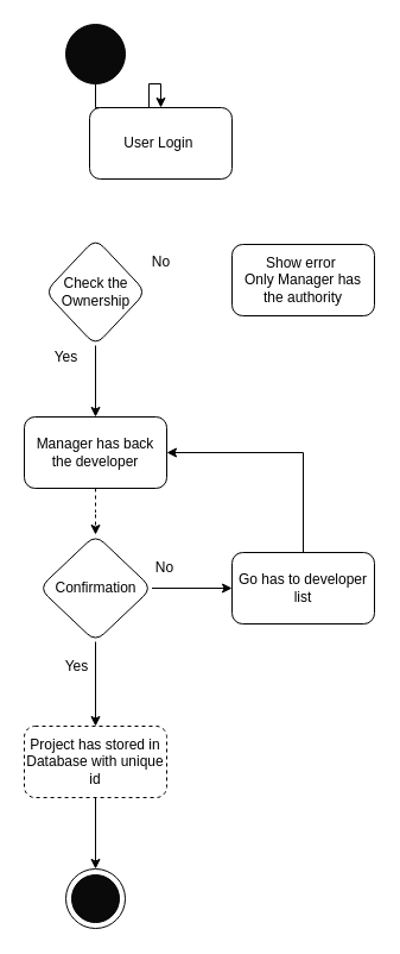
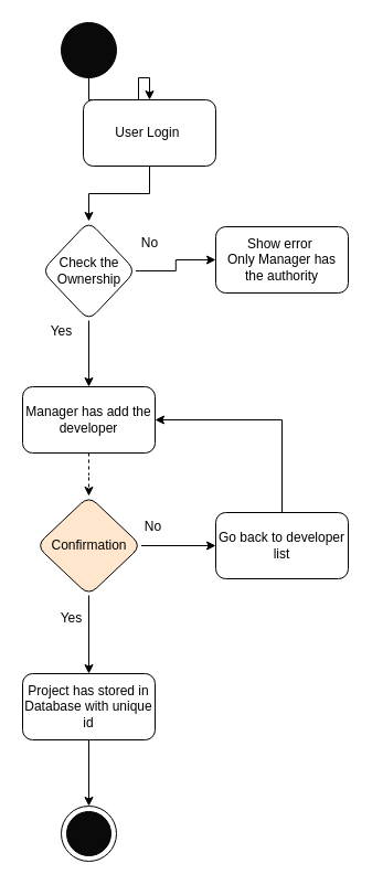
+ <mxCell id="4" value="" style="edgeStyle=orthogonalEdgeStyle;rounded=0;orthogonalLoop=1;jettySize=auto;html=1;" edge="1" parent="1" source="5" target="10"><mxGeometry relative="1" as="geometry" /></mxCell>
+ <mxCell id="8" value="" style="edgeStyle=orthogonalEdgeStyle;rounded=0;orthogonalLoop=1;jettySize=auto;html=1;" edge="1" parent="1" source="10" target="11"><mxGeometry relative="1" as="geometry" /></mxCell>
- <mxCell id="15" value="Manager has back the developer" style="whiteSpace=wrap;html=1;fillColor=#FFFFFF;rounded=1;" vertex="1" parent="1"><mxGeometry x="20" y="350" width="120" height="60" as="geometry" /></mxCell>
+ <mxCell id="15" value="Manager has add the developer" style="whiteSpace=wrap;html=1;fillColor=#FFFFFF;rounded=1;" vertex="1" parent="1"><mxGeometry x="20" y="350" width="120" height="60" as="geometry" /></mxCell>
- <mxCell id="18" value="Confirmation" style="rhombus;whiteSpace=wrap;html=1;fillColor=#FFFFFF;rounded=1;" vertex="1" parent="1"><mxGeometry x="32.5" y="449" width="95" height="90" as="geometry" /></mxCell>
+ <mxCell id="18" value="Confirmation" style="rhombus;whiteSpace=wrap;html=1;fillColor=#ffe6cc;rounded=1;" vertex="1" parent="1"><mxGeometry x="32.5" y="449" width="95" height="90" as="geometry" /></mxCell>
- <mxCell id="20" value="Go has to developer list" style="whiteSpace=wrap;html=1;fillColor=#FFFFFF;rounded=1;" vertex="1" parent="1"><mxGeometry x="195" y="464" width="120" height="60" as="geometry" /></mxCell>
+ <mxCell id="20" value="Go back to developer list" style="whiteSpace=wrap;html=1;fillColor=#FFFFFF;rounded=1;" vertex="1" parent="1"><mxGeometry x="195" y="464" width="120" height="60" as="geometry" /></mxCell>
- <mxCell id="23" value="Project has stored in Database with unique id" style="whiteSpace=wrap;html=1;fillColor=#FFFFFF;rounded=1;dashed=1;" vertex="1" parent="1"><mxGeometry x="20" y="610" width="120" height="60" as="geometry" /></mxCell>
+ <mxCell id="23" value="Project has stored in Database with unique id" style="whiteSpace=wrap;html=1;fillColor=#FFFFFF;rounded=1;" vertex="1" parent="1"><mxGeometry x="20" y="610" width="120" height="60" as="geometry" /></mxCell>
